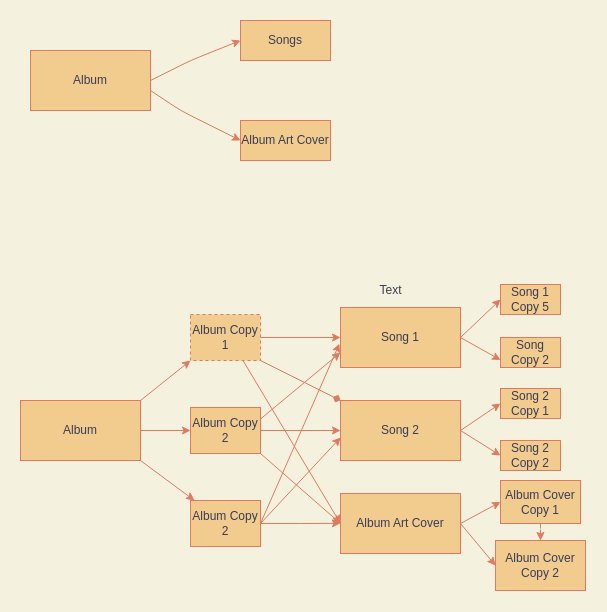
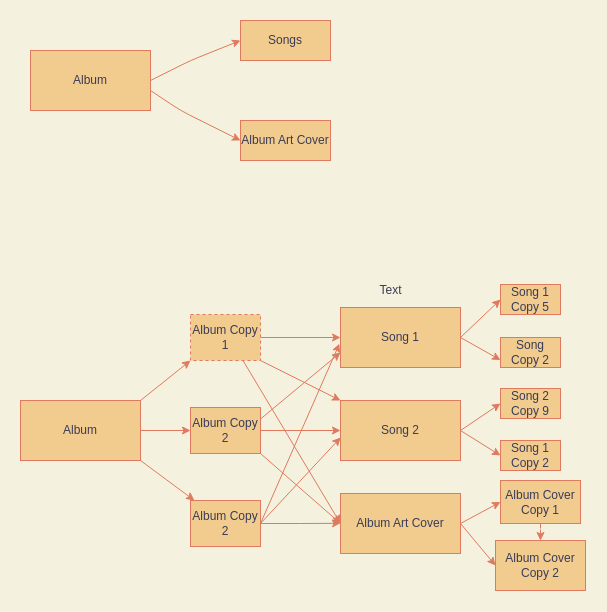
- <mxCell id="20" value="" style="endArrow=diamond;html=1;strokeColor=#E07A5F;exitX=1;exitY=1;exitDx=0;exitDy=0;labelBackgroundColor=#F4F1DE;fontColor=#393C56;" parent="1" source="10" target="18" edge="1"><mxGeometry width="50" height="50" relative="1" as="geometry"><mxPoint x="340" y="400" as="sourcePoint" /><mxPoint x="390" y="350" as="targetPoint" /></mxGeometry></mxCell>
+ <mxCell id="20" value="" style="endArrow=classic;html=1;strokeColor=#E07A5F;exitX=1;exitY=1;exitDx=0;exitDy=0;labelBackgroundColor=#F4F1DE;fontColor=#393C56;" parent="1" source="10" target="18" edge="1"><mxGeometry width="50" height="50" relative="1" as="geometry"><mxPoint x="340" y="400" as="sourcePoint" /><mxPoint x="390" y="350" as="targetPoint" /></mxGeometry></mxCell>
- <mxCell id="30" value="Song 2 Copy 1" style="rounded=0;whiteSpace=wrap;html=1;strokeColor=#E07A5F;fillColor=#F2CC8F;fontColor=#393C56;" parent="1" vertex="1"><mxGeometry x="500" y="388" width="60" height="30" as="geometry" /></mxCell>
+ <mxCell id="30" value="Song 2 Copy 9" style="rounded=0;whiteSpace=wrap;html=1;strokeColor=#E07A5F;fillColor=#F2CC8F;fontColor=#393C56;" parent="1" vertex="1"><mxGeometry x="500" y="388" width="60" height="30" as="geometry" /></mxCell>
- <mxCell id="31" value="Song 2 Copy 2" style="rounded=0;whiteSpace=wrap;html=1;strokeColor=#E07A5F;fillColor=#F2CC8F;fontColor=#393C56;" parent="1" vertex="1"><mxGeometry x="500" y="440" width="60" height="30" as="geometry" /></mxCell>
+ <mxCell id="31" value="Song 1 Copy 2" style="rounded=0;whiteSpace=wrap;html=1;strokeColor=#E07A5F;fillColor=#F2CC8F;fontColor=#393C56;" parent="1" vertex="1"><mxGeometry x="500" y="440" width="60" height="30" as="geometry" /></mxCell>
